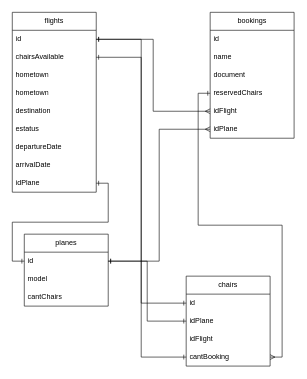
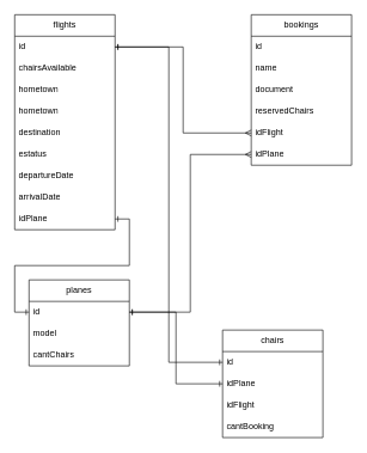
- <mxCell id="34" style="edgeStyle=orthogonalEdgeStyle;rounded=0;orthogonalLoop=1;jettySize=auto;html=1;endArrow=ERmany;endFill=0;startArrow=ERone;startFill=0;" edge="1" parent="1" source="16" target="27"><mxGeometry relative="1" as="geometry" /></mxCell>
- <mxCell id="31" style="edgeStyle=orthogonalEdgeStyle;rounded=0;orthogonalLoop=1;jettySize=auto;html=1;startArrow=ERone;startFill=0;endArrow=ERone;endFill=0;" edge="1" parent="1" source="27" target="4"><mxGeometry relative="1" as="geometry" /></mxCell>
